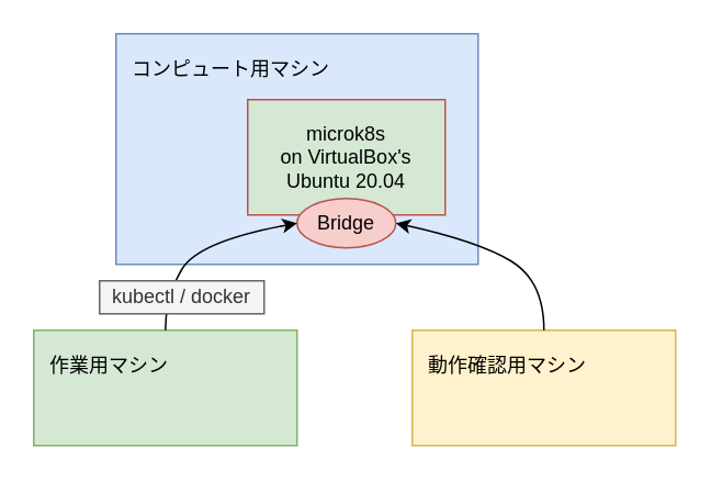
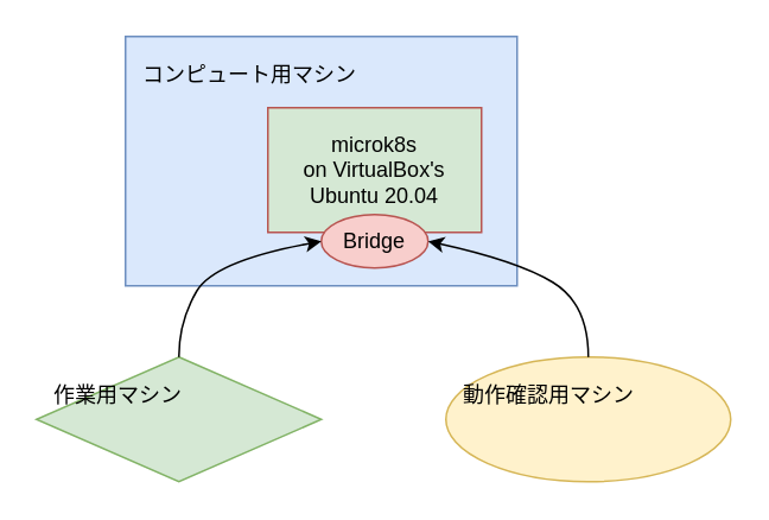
- <mxCell id="9" value="kubectl / docker" style="text;html=1;strokeColor=#666666;fillColor=#f5f5f5;align=center;verticalAlign=middle;whiteSpace=wrap;rounded=0;fontColor=#333333;" parent="1" vertex="1"><mxGeometry x="60" y="170" width="100" height="20" as="geometry" /></mxCell>
- <mxCell id="2" value="作業用マシン" style="rounded=0;whiteSpace=wrap;html=1;fillColor=#d5e8d4;strokeColor=#82b366;align=left;verticalAlign=top;spacing=10;" parent="1" vertex="1"><mxGeometry x="20" y="200" width="160" height="70" as="geometry" /></mxCell>
+ <mxCell id="2" value="作業用マシン" style="rhombus;whiteSpace=wrap;html=1;fillColor=#d5e8d4;strokeColor=#82b366;align=left;verticalAlign=top;spacing=10;" parent="1" vertex="1"><mxGeometry x="20" y="200" width="160" height="70" as="geometry" /></mxCell>
- <mxCell id="3" value="動作確認用マシン" style="rounded=0;whiteSpace=wrap;html=1;align=left;verticalAlign=top;spacing=10;fillColor=#fff2cc;strokeColor=#d6b656;" parent="1" vertex="1"><mxGeometry x="250" y="200" width="160" height="70" as="geometry" /></mxCell>
+ <mxCell id="3" value="動作確認用マシン" style="ellipse;whiteSpace=wrap;html=1;align=left;verticalAlign=top;spacing=10;fillColor=#fff2cc;strokeColor=#d6b656;" parent="1" vertex="1"><mxGeometry x="250" y="200" width="160" height="70" as="geometry" /></mxCell>
